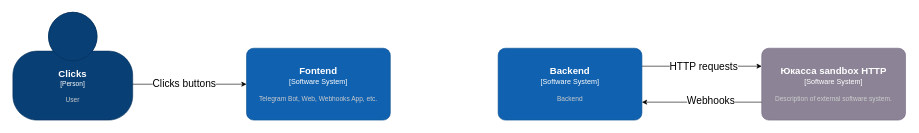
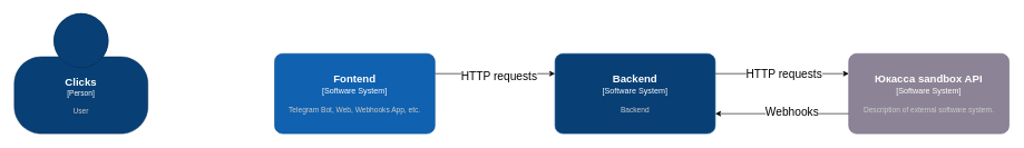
+ <mxCell id="6" style="edgeStyle=orthogonalEdgeStyle;rounded=0;orthogonalLoop=1;jettySize=auto;html=1;entryX=0;entryY=0.25;entryDx=0;entryDy=0;entryPerimeter=0;exitX=1;exitY=0.25;exitDx=0;exitDy=0;exitPerimeter=0;" parent="1" source="13" target="4" edge="1"><mxGeometry relative="1" as="geometry"><mxPoint x="690" y="110" as="sourcePoint" /></mxGeometry></mxCell>
+ <mxCell id="7" value="HTTP requests" style="edgeLabel;html=1;align=center;verticalAlign=middle;resizable=0;points=[];fontSize=17;" parent="6" vertex="1" connectable="0"><mxGeometry x="0.057" y="-4" relative="1" as="geometry"><mxPoint as="offset" /></mxGeometry></mxCell>
- <mxCell id="10" style="edgeStyle=orthogonalEdgeStyle;rounded=0;orthogonalLoop=1;jettySize=auto;html=1;entryX=0;entryY=0.5;entryDx=0;entryDy=0;entryPerimeter=0;exitX=0.995;exitY=0.667;exitDx=0;exitDy=0;exitPerimeter=0;" parent="1" source="12" target="13" edge="1"><mxGeometry relative="1" as="geometry" /></mxCell>
- <mxCell id="11" value="Clicks buttons" style="edgeLabel;html=1;align=center;verticalAlign=middle;resizable=0;points=[];fontSize=17;" parent="10" vertex="1" connectable="0"><mxGeometry x="-0.092" relative="1" as="geometry"><mxPoint as="offset" /></mxGeometry></mxCell>
- <mxCell id="4" value="&lt;font style=&quot;font-size: 16px&quot;&gt;&lt;b&gt;Backend&lt;/b&gt;&lt;/font&gt;&lt;div&gt;[Software System]&lt;/div&gt;&lt;br&gt;&lt;div&gt;&lt;font style=&quot;font-size: 11px&quot;&gt;&lt;font color=&quot;#cccccc&quot;&gt;Backend&lt;/font&gt;&lt;/div&gt;" style="rounded=1;whiteSpace=wrap;html=1;labelBackgroundColor=none;fillColor=#1061B0;fontColor=#ffffff;align=center;arcSize=10;strokeColor=#0D5091;metaEdit=1;resizable=0;points=[[0.25,0,0],[0.5,0,0],[0.75,0,0],[1,0.25,0],[1,0.5,0],[1,0.75,0],[0.75,1,0],[0.5,1,0],[0.25,1,0],[0,0.75,0],[0,0.5,0],[0,0.25,0]];" parent="1" vertex="1"><mxGeometry x="830" y="80" width="240" height="120" as="geometry" /></mxCell>
+ <mxCell id="4" value="&lt;font style=&quot;font-size: 16px&quot;&gt;&lt;b&gt;Backend&lt;/b&gt;&lt;/font&gt;&lt;div&gt;[Software System]&lt;/div&gt;&lt;br&gt;&lt;div&gt;&lt;font style=&quot;font-size: 11px&quot;&gt;&lt;font color=&quot;#cccccc&quot;&gt;Backend&lt;/font&gt;&lt;/div&gt;" style="rounded=1;whiteSpace=wrap;html=1;labelBackgroundColor=none;fillColor=#083f75;fontColor=#ffffff;align=center;arcSize=10;strokeColor=#0D5091;metaEdit=1;resizable=0;points=[[0.25,0,0],[0.5,0,0],[0.75,0,0],[1,0.25,0],[1,0.5,0],[1,0.75,0],[0.75,1,0],[0.5,1,0],[0.25,1,0],[0,0.75,0],[0,0.5,0],[0,0.25,0]];" parent="1" vertex="1"><mxGeometry x="830" y="80" width="240" height="120" as="geometry" /></mxCell>
- <mxCell id="5" value="&lt;font style=&quot;font-size: 16px&quot;&gt;&lt;b&gt;Юкасса sandbox HTTP&lt;/b&gt;&lt;/font&gt;&lt;div&gt;[Software System]&lt;/div&gt;&lt;br&gt;&lt;div&gt;&lt;font style=&quot;font-size: 11px&quot;&gt;&lt;font color=&quot;#cccccc&quot;&gt;Description of external software system.&lt;/font&gt;&lt;/div&gt;" style="rounded=1;whiteSpace=wrap;html=1;labelBackgroundColor=none;fillColor=#8C8496;fontColor=#ffffff;align=center;arcSize=10;strokeColor=#736782;metaEdit=1;resizable=0;points=[[0.25,0,0],[0.5,0,0],[0.75,0,0],[1,0.25,0],[1,0.5,0],[1,0.75,0],[0.75,1,0],[0.5,1,0],[0.25,1,0],[0,0.75,0],[0,0.5,0],[0,0.25,0]];" parent="1" vertex="1"><mxGeometry x="1270" y="80" width="240" height="120" as="geometry" /></mxCell>
+ <mxCell id="5" value="&lt;font style=&quot;font-size: 16px&quot;&gt;&lt;b&gt;Юкасса sandbox API&lt;/b&gt;&lt;/font&gt;&lt;div&gt;[Software System]&lt;/div&gt;&lt;br&gt;&lt;div&gt;&lt;font style=&quot;font-size: 11px&quot;&gt;&lt;font color=&quot;#cccccc&quot;&gt;Description of external software system.&lt;/font&gt;&lt;/div&gt;" style="rounded=1;whiteSpace=wrap;html=1;labelBackgroundColor=none;fillColor=#8C8496;fontColor=#ffffff;align=center;arcSize=10;strokeColor=#736782;metaEdit=1;resizable=0;points=[[0.25,0,0],[0.5,0,0],[0.75,0,0],[1,0.25,0],[1,0.5,0],[1,0.75,0],[0.75,1,0],[0.5,1,0],[0.25,1,0],[0,0.75,0],[0,0.5,0],[0,0.25,0]];" parent="1" vertex="1"><mxGeometry x="1270" y="80" width="240" height="120" as="geometry" /></mxCell>
